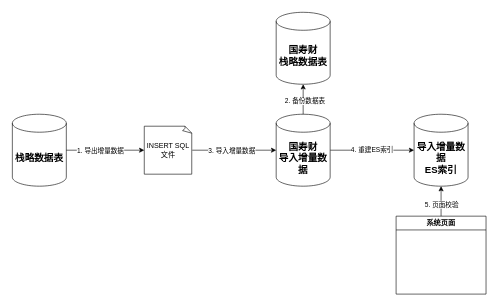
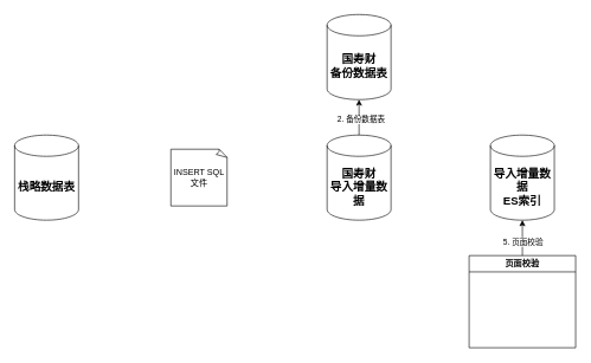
- <mxCell id="12" value="&lt;b&gt;&lt;font style=&quot;font-size: 16px;&quot;&gt;国寿财&lt;br&gt;栈略数据表&lt;/font&gt;&lt;/b&gt;" style="shape=cylinder3;whiteSpace=wrap;html=1;boundedLbl=1;backgroundOutline=1;size=15;" vertex="1" parent="1"><mxGeometry x="460" y="20" width="90" height="120" as="geometry" /></mxCell>
+ <mxCell id="12" value="&lt;b&gt;&lt;font style=&quot;font-size: 16px;&quot;&gt;国寿财&lt;br&gt;备份数据表&lt;/font&gt;&lt;/b&gt;" style="shape=cylinder3;whiteSpace=wrap;html=1;boundedLbl=1;backgroundOutline=1;size=15;" vertex="1" parent="1"><mxGeometry x="460" y="20" width="90" height="120" as="geometry" /></mxCell>
- <mxCell id="10" style="edgeStyle=orthogonalEdgeStyle;rounded=0;orthogonalLoop=1;jettySize=auto;html=1;entryX=0;entryY=0.5;entryDx=0;entryDy=0;entryPerimeter=0;" edge="1" parent="1" source="2" target="9"><mxGeometry relative="1" as="geometry" /></mxCell>
- <mxCell id="11" value="1. 导出增量数据" style="edgeLabel;html=1;align=center;verticalAlign=middle;resizable=0;points=[];" vertex="1" connectable="0" parent="10"><mxGeometry x="0.06" y="1" relative="1" as="geometry"><mxPoint x="-13" y="1" as="offset" /></mxGeometry></mxCell>
- <mxCell id="7" style="edgeStyle=orthogonalEdgeStyle;rounded=0;orthogonalLoop=1;jettySize=auto;html=1;" edge="1" parent="1" source="9" target="4"><mxGeometry relative="1" as="geometry" /></mxCell>
- <mxCell id="8" value="3. 导入增量数据" style="edgeLabel;html=1;align=center;verticalAlign=middle;resizable=0;points=[];" vertex="1" connectable="0" parent="7"><mxGeometry x="-0.26" y="4" relative="1" as="geometry"><mxPoint x="13" y="4" as="offset" /></mxGeometry></mxCell>
- <mxCell id="3" value="4. 重建ES索引" style="edgeStyle=orthogonalEdgeStyle;rounded=0;orthogonalLoop=1;jettySize=auto;html=1;" edge="1" parent="1" source="4" target="5"><mxGeometry relative="1" as="geometry" /></mxCell>
- <mxCell id="6" value="系统页面" style="swimlane;whiteSpace=wrap;html=1;" vertex="1" parent="1"><mxGeometry x="660" y="360" width="150" height="130" as="geometry" /></mxCell>
+ <mxCell id="6" value="页面校验" style="swimlane;whiteSpace=wrap;html=1;" vertex="1" parent="1"><mxGeometry x="660" y="360" width="150" height="130" as="geometry" /></mxCell>
